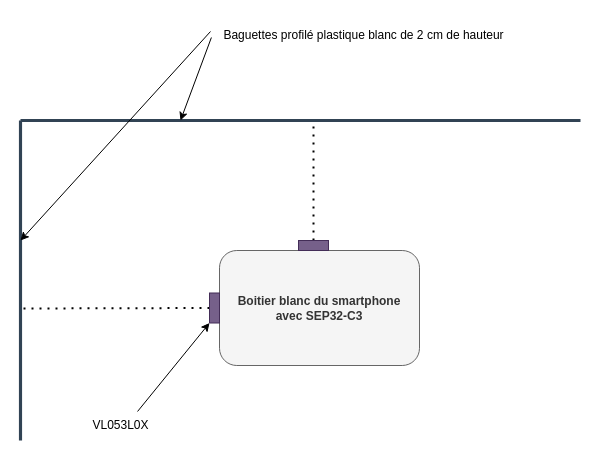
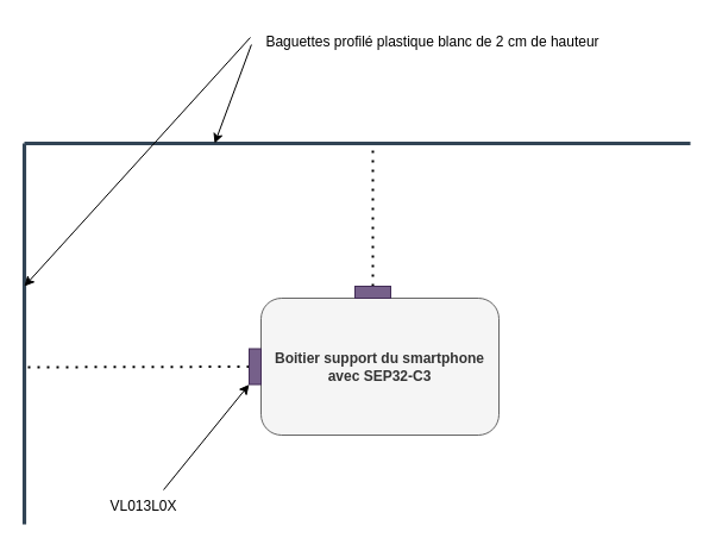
- <mxCell id="5" value="&lt;div&gt;&lt;b&gt;Boitier blanc du smartphone&lt;/b&gt;&lt;/div&gt;&lt;div&gt;&lt;b&gt;avec SEP32-C3&lt;br&gt;&lt;/b&gt;&lt;/div&gt;" style="rounded=1;whiteSpace=wrap;html=1;fillColor=#f5f5f5;fontColor=#333333;strokeColor=#666666;" vertex="1" parent="4"><mxGeometry x="10" y="10" width="200" height="115" as="geometry" /></mxCell>
+ <mxCell id="5" value="&lt;div&gt;&lt;b&gt;Boitier support du smartphone&lt;/b&gt;&lt;/div&gt;&lt;div&gt;&lt;b&gt;avec SEP32-C3&lt;br&gt;&lt;/b&gt;&lt;/div&gt;" style="rounded=1;whiteSpace=wrap;html=1;fillColor=#f5f5f5;fontColor=#333333;strokeColor=#666666;" vertex="1" parent="4"><mxGeometry x="10" y="10" width="200" height="115" as="geometry" /></mxCell>
- <mxCell id="11" value="VL053L0X" style="text;html=1;align=center;verticalAlign=middle;resizable=0;points=[];autosize=1;strokeColor=none;fillColor=none;" vertex="1" parent="8"><mxGeometry x="60" y="290" width="80" height="30" as="geometry" /></mxCell>
+ <mxCell id="11" value="VL013L0X" style="text;html=1;align=center;verticalAlign=middle;resizable=0;points=[];autosize=1;strokeColor=none;fillColor=none;" vertex="1" parent="8"><mxGeometry x="60" y="290" width="80" height="30" as="geometry" /></mxCell>
